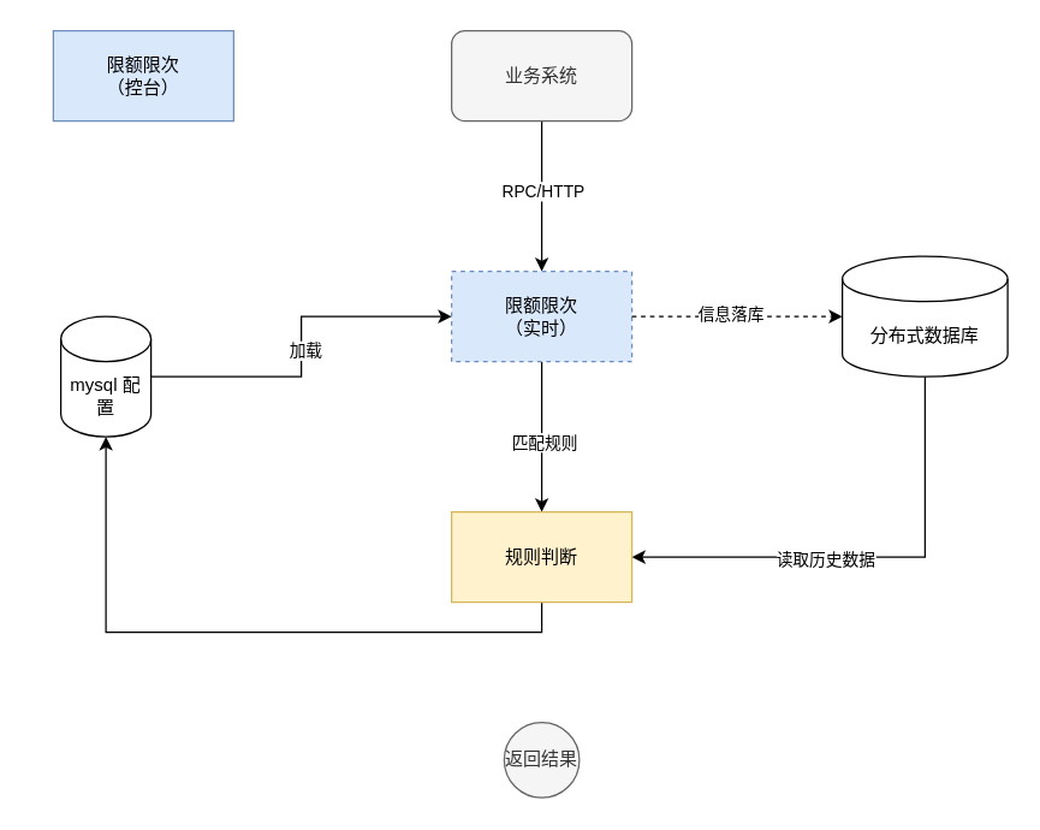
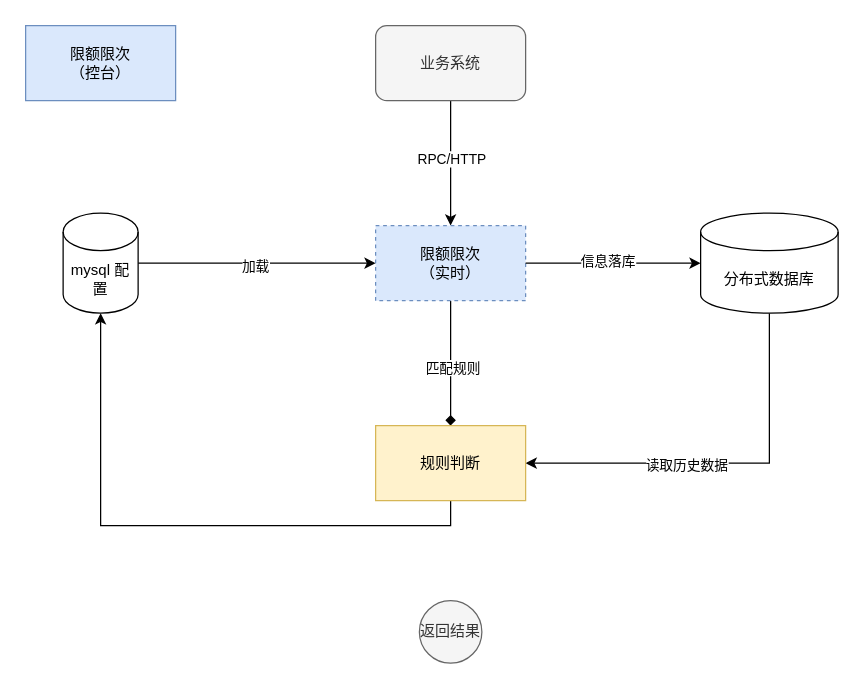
- <mxCell id="11" value="限额限次&lt;div&gt;（控台）&lt;/div&gt;" style="rounded=0;whiteSpace=wrap;html=1;fillColor=#dae8fc;strokeColor=#6c8ebf;" parent="1" vertex="1"><mxGeometry x="35" y="20" width="120" height="60" as="geometry" /></mxCell>
+ <mxCell id="11" value="限额限次&lt;div&gt;（控台）&lt;/div&gt;" style="rounded=0;whiteSpace=wrap;html=1;fillColor=#dae8fc;strokeColor=#6c8ebf;" parent="1" vertex="1"><mxGeometry x="20" y="20" width="120" height="60" as="geometry" /></mxCell>
- <mxCell id="15" style="edgeStyle=orthogonalEdgeStyle;rounded=0;orthogonalLoop=1;jettySize=auto;html=1;exitX=1;exitY=0.5;exitDx=0;exitDy=0;entryX=0;entryY=0.5;entryDx=0;entryDy=0;entryPerimeter=0;dashed=1;" parent="1" source="7" target="14" edge="1"><mxGeometry relative="1" as="geometry" /></mxCell>
+ <mxCell id="15" style="edgeStyle=orthogonalEdgeStyle;rounded=0;orthogonalLoop=1;jettySize=auto;html=1;exitX=1;exitY=0.5;exitDx=0;exitDy=0;entryX=0;entryY=0.5;entryDx=0;entryDy=0;entryPerimeter=0;" parent="1" source="7" target="14" edge="1"><mxGeometry relative="1" as="geometry" /></mxCell>
- <mxCell id="10" value="mysql 配置" style="shape=cylinder3;whiteSpace=wrap;html=1;boundedLbl=1;backgroundOutline=1;size=15;" parent="1" vertex="1"><mxGeometry x="40" y="210" width="60" height="80" as="geometry" /></mxCell>
+ <mxCell id="10" value="mysql 配置" style="shape=cylinder3;whiteSpace=wrap;html=1;boundedLbl=1;backgroundOutline=1;size=15;" parent="1" vertex="1"><mxGeometry x="50" y="170" width="60" height="80" as="geometry" /></mxCell>
- <mxCell id="5" style="edgeStyle=orthogonalEdgeStyle;rounded=0;orthogonalLoop=1;jettySize=auto;html=1;exitX=0.5;exitY=1;exitDx=0;exitDy=0;entryX=0.5;entryY=0;entryDx=0;entryDy=0;" parent="1" source="7" target="18" edge="1"><mxGeometry relative="1" as="geometry"><mxPoint x="360" y="300" as="targetPoint" /></mxGeometry></mxCell>
+ <mxCell id="5" style="edgeStyle=orthogonalEdgeStyle;rounded=0;orthogonalLoop=1;jettySize=auto;html=1;exitX=0.5;exitY=1;exitDx=0;exitDy=0;entryX=0.5;entryY=0;entryDx=0;entryDy=0;endArrow=diamond;" parent="1" source="7" target="18" edge="1"><mxGeometry relative="1" as="geometry"><mxPoint x="360" y="300" as="targetPoint" /></mxGeometry></mxCell>
